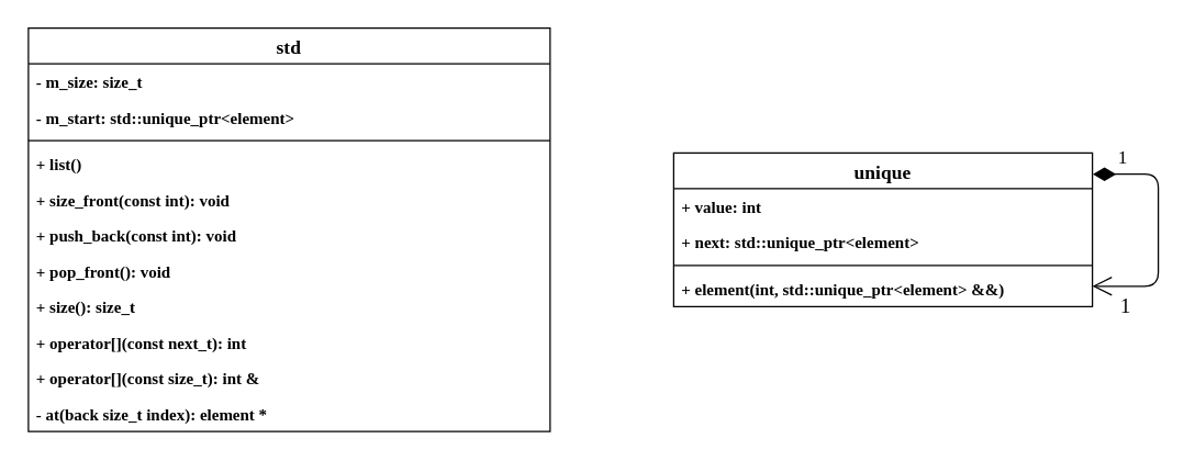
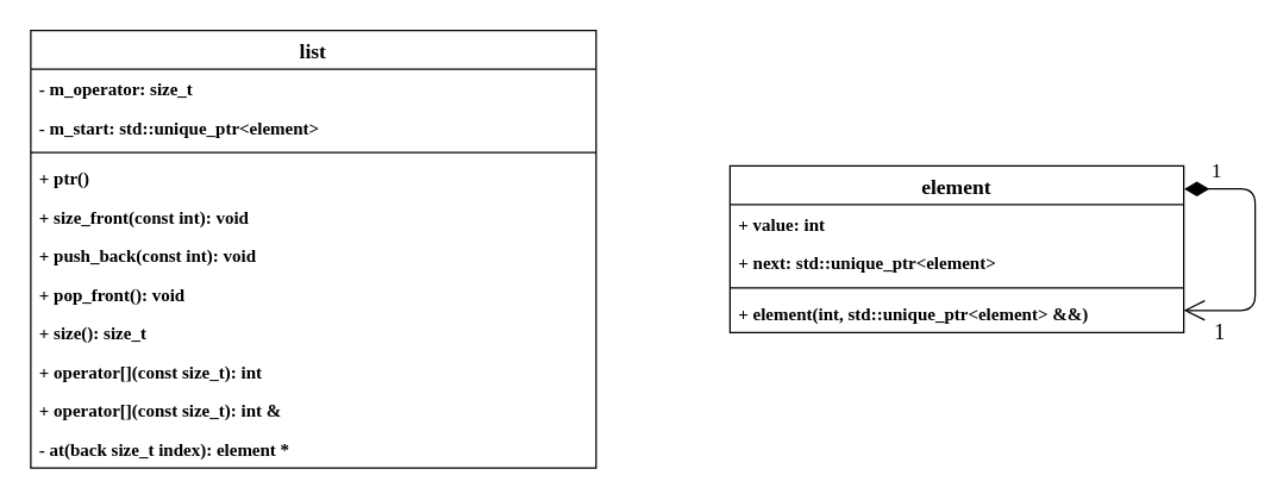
- <mxCell id="2" value="std" style="swimlane;fontStyle=1;align=center;verticalAlign=middle;childLayout=stackLayout;horizontal=1;startSize=26;horizontalStack=0;resizeParent=1;resizeParentMax=0;resizeLast=0;collapsible=1;marginBottom=0;fontFamily=Consolas;fontSize=14;" parent="1" vertex="1"><mxGeometry x="20" y="20" width="380" height="294" as="geometry" /></mxCell>
+ <mxCell id="2" value="list" style="swimlane;fontStyle=1;align=center;verticalAlign=middle;childLayout=stackLayout;horizontal=1;startSize=26;horizontalStack=0;resizeParent=1;resizeParentMax=0;resizeLast=0;collapsible=1;marginBottom=0;fontFamily=Consolas;fontSize=14;" parent="1" vertex="1"><mxGeometry x="20" y="20" width="380" height="294" as="geometry" /></mxCell>
- <mxCell id="3" value="- m_size: size_t" style="text;strokeColor=none;fillColor=none;align=left;verticalAlign=top;spacingLeft=4;spacingRight=4;overflow=hidden;rotatable=0;points=[[0,0.5],[1,0.5]];portConstraint=eastwest;fontFamily=Consolas;fontStyle=1" parent="2" vertex="1"><mxGeometry y="26" width="380" height="26" as="geometry" /></mxCell>
+ <mxCell id="3" value="- m_operator: size_t" style="text;strokeColor=none;fillColor=none;align=left;verticalAlign=top;spacingLeft=4;spacingRight=4;overflow=hidden;rotatable=0;points=[[0,0.5],[1,0.5]];portConstraint=eastwest;fontFamily=Consolas;fontStyle=1" parent="2" vertex="1"><mxGeometry y="26" width="380" height="26" as="geometry" /></mxCell>
- <mxCell id="6" value="+ list()" style="text;strokeColor=none;fillColor=none;align=left;verticalAlign=top;spacingLeft=4;spacingRight=4;overflow=hidden;rotatable=0;points=[[0,0.5],[1,0.5]];portConstraint=eastwest;fontFamily=Consolas;fontStyle=1" parent="2" vertex="1"><mxGeometry y="86" width="380" height="26" as="geometry" /></mxCell>
+ <mxCell id="6" value="+ ptr()" style="text;strokeColor=none;fillColor=none;align=left;verticalAlign=top;spacingLeft=4;spacingRight=4;overflow=hidden;rotatable=0;points=[[0,0.5],[1,0.5]];portConstraint=eastwest;fontFamily=Consolas;fontStyle=1" parent="2" vertex="1"><mxGeometry y="86" width="380" height="26" as="geometry" /></mxCell>
- <mxCell id="14" value="unique" style="swimlane;fontStyle=1;align=center;verticalAlign=middle;childLayout=stackLayout;horizontal=1;startSize=26;horizontalStack=0;resizeParent=1;resizeParentMax=0;resizeLast=0;collapsible=1;marginBottom=0;fontFamily=Consolas;fontSize=14;" parent="1" vertex="1"><mxGeometry x="490" y="111" width="305" height="112" as="geometry" /></mxCell>
+ <mxCell id="14" value="element" style="swimlane;fontStyle=1;align=center;verticalAlign=middle;childLayout=stackLayout;horizontal=1;startSize=26;horizontalStack=0;resizeParent=1;resizeParentMax=0;resizeLast=0;collapsible=1;marginBottom=0;fontFamily=Consolas;fontSize=14;" parent="1" vertex="1"><mxGeometry x="490" y="111" width="305" height="112" as="geometry" /></mxCell>
- <mxCell id="11" value="+ operator[](const next_t): int" style="text;strokeColor=none;fillColor=none;align=left;verticalAlign=top;spacingLeft=4;spacingRight=4;overflow=hidden;rotatable=0;points=[[0,0.5],[1,0.5]];portConstraint=eastwest;fontFamily=Consolas;fontStyle=1" parent="2" vertex="1"><mxGeometry y="216" width="380" height="26" as="geometry" /></mxCell>
+ <mxCell id="11" value="+ operator[](const size_t): int" style="text;strokeColor=none;fillColor=none;align=left;verticalAlign=top;spacingLeft=4;spacingRight=4;overflow=hidden;rotatable=0;points=[[0,0.5],[1,0.5]];portConstraint=eastwest;fontFamily=Consolas;fontStyle=1" parent="2" vertex="1"><mxGeometry y="216" width="380" height="26" as="geometry" /></mxCell>
